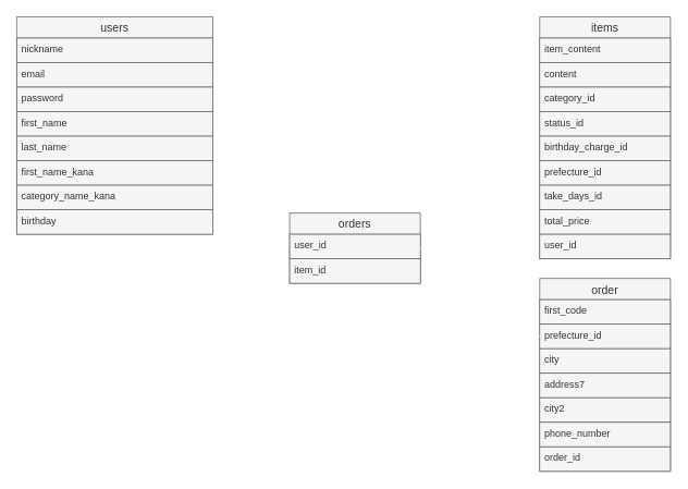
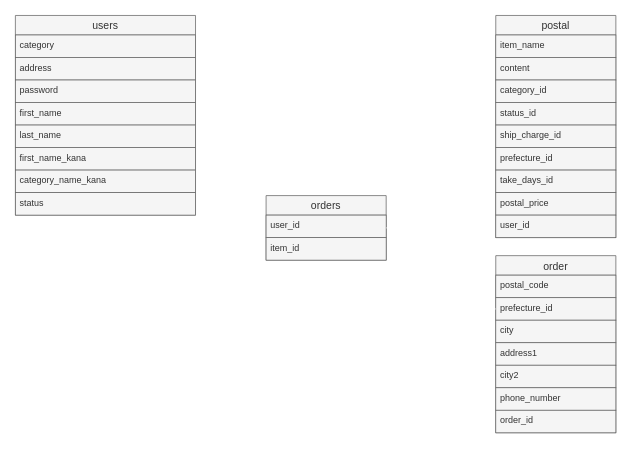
- <mxCell id="11" value="items" style="swimlane;fontStyle=0;childLayout=stackLayout;horizontal=1;startSize=26;horizontalStack=0;resizeParent=1;resizeParentMax=0;resizeLast=0;collapsible=1;marginBottom=0;align=center;fontSize=14;fillColor=#f5f5f5;fontColor=#333333;strokeColor=#666666;" vertex="1" parent="1"><mxGeometry x="660" y="20" width="160" height="296" as="geometry" /></mxCell>
+ <mxCell id="11" value="postal" style="swimlane;fontStyle=0;childLayout=stackLayout;horizontal=1;startSize=26;horizontalStack=0;resizeParent=1;resizeParentMax=0;resizeLast=0;collapsible=1;marginBottom=0;align=center;fontSize=14;fillColor=#f5f5f5;fontColor=#333333;strokeColor=#666666;" vertex="1" parent="1"><mxGeometry x="660" y="20" width="160" height="296" as="geometry" /></mxCell>
- <mxCell id="3" value="nickname" style="text;strokeColor=#666666;fillColor=#f5f5f5;spacingLeft=4;spacingRight=4;overflow=hidden;rotatable=0;points=[[0,0.5],[1,0.5]];portConstraint=eastwest;fontSize=12;fontColor=#333333;" vertex="1" parent="2"><mxGeometry y="26" width="240" height="30" as="geometry" /></mxCell>
+ <mxCell id="3" value="category" style="text;strokeColor=#666666;fillColor=#f5f5f5;spacingLeft=4;spacingRight=4;overflow=hidden;rotatable=0;points=[[0,0.5],[1,0.5]];portConstraint=eastwest;fontSize=12;fontColor=#333333;" vertex="1" parent="2"><mxGeometry y="26" width="240" height="30" as="geometry" /></mxCell>
- <mxCell id="12" value="item_content" style="text;strokeColor=#666666;fillColor=#f5f5f5;spacingLeft=4;spacingRight=4;overflow=hidden;rotatable=0;points=[[0,0.5],[1,0.5]];portConstraint=eastwest;fontSize=12;fontColor=#333333;" vertex="1" parent="11"><mxGeometry y="26" width="160" height="30" as="geometry" /></mxCell>
+ <mxCell id="12" value="item_name" style="text;strokeColor=#666666;fillColor=#f5f5f5;spacingLeft=4;spacingRight=4;overflow=hidden;rotatable=0;points=[[0,0.5],[1,0.5]];portConstraint=eastwest;fontSize=12;fontColor=#333333;" vertex="1" parent="11"><mxGeometry y="26" width="160" height="30" as="geometry" /></mxCell>
- <mxCell id="4" value="email" style="text;strokeColor=#666666;fillColor=#f5f5f5;spacingLeft=4;spacingRight=4;overflow=hidden;rotatable=0;points=[[0,0.5],[1,0.5]];portConstraint=eastwest;fontSize=12;fontColor=#333333;" vertex="1" parent="2"><mxGeometry y="56" width="240" height="30" as="geometry" /></mxCell>
+ <mxCell id="4" value="address" style="text;strokeColor=#666666;fillColor=#f5f5f5;spacingLeft=4;spacingRight=4;overflow=hidden;rotatable=0;points=[[0,0.5],[1,0.5]];portConstraint=eastwest;fontSize=12;fontColor=#333333;" vertex="1" parent="2"><mxGeometry y="56" width="240" height="30" as="geometry" /></mxCell>
- <mxCell id="16" value="birthday_charge_id" style="text;strokeColor=#666666;fillColor=#f5f5f5;spacingLeft=4;spacingRight=4;overflow=hidden;rotatable=0;points=[[0,0.5],[1,0.5]];portConstraint=eastwest;fontSize=12;fontColor=#333333;" vertex="1" parent="11"><mxGeometry y="146" width="160" height="30" as="geometry" /></mxCell>
+ <mxCell id="16" value="ship_charge_id" style="text;strokeColor=#666666;fillColor=#f5f5f5;spacingLeft=4;spacingRight=4;overflow=hidden;rotatable=0;points=[[0,0.5],[1,0.5]];portConstraint=eastwest;fontSize=12;fontColor=#333333;" vertex="1" parent="11"><mxGeometry y="146" width="160" height="30" as="geometry" /></mxCell>
- <mxCell id="10" value="birthday" style="text;strokeColor=#666666;fillColor=#f5f5f5;spacingLeft=4;spacingRight=4;overflow=hidden;rotatable=0;points=[[0,0.5],[1,0.5]];portConstraint=eastwest;fontSize=12;fontColor=#333333;" vertex="1" parent="2"><mxGeometry y="236" width="240" height="30" as="geometry" /></mxCell>
+ <mxCell id="10" value="status" style="text;strokeColor=#666666;fillColor=#f5f5f5;spacingLeft=4;spacingRight=4;overflow=hidden;rotatable=0;points=[[0,0.5],[1,0.5]];portConstraint=eastwest;fontSize=12;fontColor=#333333;" vertex="1" parent="2"><mxGeometry y="236" width="240" height="30" as="geometry" /></mxCell>
- <mxCell id="19" value="total_price" style="text;strokeColor=#666666;fillColor=#f5f5f5;spacingLeft=4;spacingRight=4;overflow=hidden;rotatable=0;points=[[0,0.5],[1,0.5]];portConstraint=eastwest;fontSize=12;fontColor=#333333;" vertex="1" parent="11"><mxGeometry y="236" width="160" height="30" as="geometry" /></mxCell>
+ <mxCell id="19" value="postal_price" style="text;strokeColor=#666666;fillColor=#f5f5f5;spacingLeft=4;spacingRight=4;overflow=hidden;rotatable=0;points=[[0,0.5],[1,0.5]];portConstraint=eastwest;fontSize=12;fontColor=#333333;" vertex="1" parent="11"><mxGeometry y="236" width="160" height="30" as="geometry" /></mxCell>
- <mxCell id="25" value="first_code" style="text;strokeColor=#666666;fillColor=#f5f5f5;spacingLeft=4;spacingRight=4;overflow=hidden;rotatable=0;points=[[0,0.5],[1,0.5]];portConstraint=eastwest;fontSize=12;fontColor=#333333;" vertex="1" parent="24"><mxGeometry y="26" width="160" height="30" as="geometry" /></mxCell>
+ <mxCell id="25" value="postal_code" style="text;strokeColor=#666666;fillColor=#f5f5f5;spacingLeft=4;spacingRight=4;overflow=hidden;rotatable=0;points=[[0,0.5],[1,0.5]];portConstraint=eastwest;fontSize=12;fontColor=#333333;" vertex="1" parent="24"><mxGeometry y="26" width="160" height="30" as="geometry" /></mxCell>
- <mxCell id="28" value="address7" style="text;strokeColor=#666666;fillColor=#f5f5f5;spacingLeft=4;spacingRight=4;overflow=hidden;rotatable=0;points=[[0,0.5],[1,0.5]];portConstraint=eastwest;fontSize=12;fontColor=#333333;" vertex="1" parent="24"><mxGeometry y="116" width="160" height="30" as="geometry" /></mxCell>
+ <mxCell id="28" value="address1" style="text;strokeColor=#666666;fillColor=#f5f5f5;spacingLeft=4;spacingRight=4;overflow=hidden;rotatable=0;points=[[0,0.5],[1,0.5]];portConstraint=eastwest;fontSize=12;fontColor=#333333;" vertex="1" parent="24"><mxGeometry y="116" width="160" height="30" as="geometry" /></mxCell>
